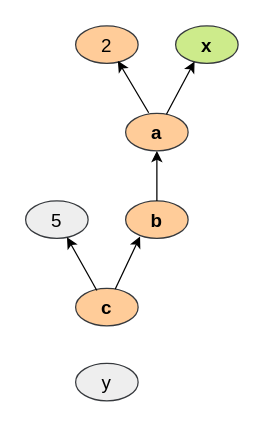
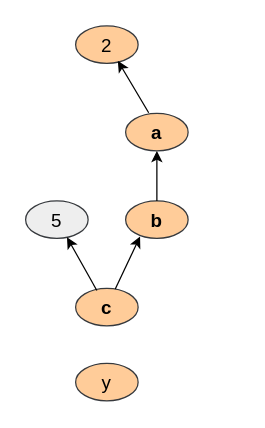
- <mxCell id="2" value="x" style="ellipse;whiteSpace=wrap;html=1;fontStyle=1;fillColor=#cdeb8b;strokeColor=#36393d;fontSize=15;" vertex="1" parent="1"><mxGeometry x="140" y="20" width="50" height="30" as="geometry" /></mxCell>
- <mxCell id="5" value="" style="endArrow=classic;html=1;fontSize=15;entryX=0.303;entryY=0.95;entryDx=0;entryDy=0;entryPerimeter=0;" edge="1" parent="1" source="4" target="2"><mxGeometry width="50" height="50" relative="1" as="geometry"><mxPoint x="130" y="480" as="sourcePoint" /><mxPoint x="180" y="430" as="targetPoint" /></mxGeometry></mxCell>
- <mxCell id="13" value="&lt;span style=&quot;font-weight: normal&quot;&gt;y&lt;/span&gt;" style="ellipse;whiteSpace=wrap;html=1;fontStyle=1;fillColor=#eeeeee;strokeColor=#36393d;fontSize=15;" vertex="1" parent="1"><mxGeometry x="60" y="290" width="50" height="30" as="geometry" /></mxCell>
+ <mxCell id="13" value="&lt;span style=&quot;font-weight: normal&quot;&gt;y&lt;/span&gt;" style="ellipse;whiteSpace=wrap;html=1;fontStyle=1;fillColor=#ffcc99;strokeColor=#36393d;fontSize=15;" vertex="1" parent="1"><mxGeometry x="60" y="290" width="50" height="30" as="geometry" /></mxCell>
